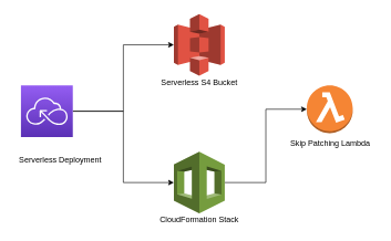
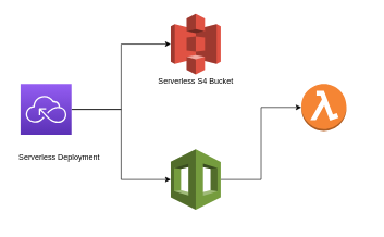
- <mxCell id="12" value="Skip Patching Lambda" style="text;html=1;align=center;verticalAlign=middle;resizable=0;points=[];autosize=1;strokeColor=none;fillColor=none;" parent="1" vertex="1"><mxGeometry x="425.5" y="206" width="140" height="20" as="geometry" /></mxCell>
- <mxCell id="10" value="CloudFormation Stack" style="text;html=1;align=center;verticalAlign=middle;resizable=0;points=[];autosize=1;strokeColor=none;fillColor=none;" parent="1" vertex="1"><mxGeometry x="234.25" y="321" width="130" height="20" as="geometry" /></mxCell>
